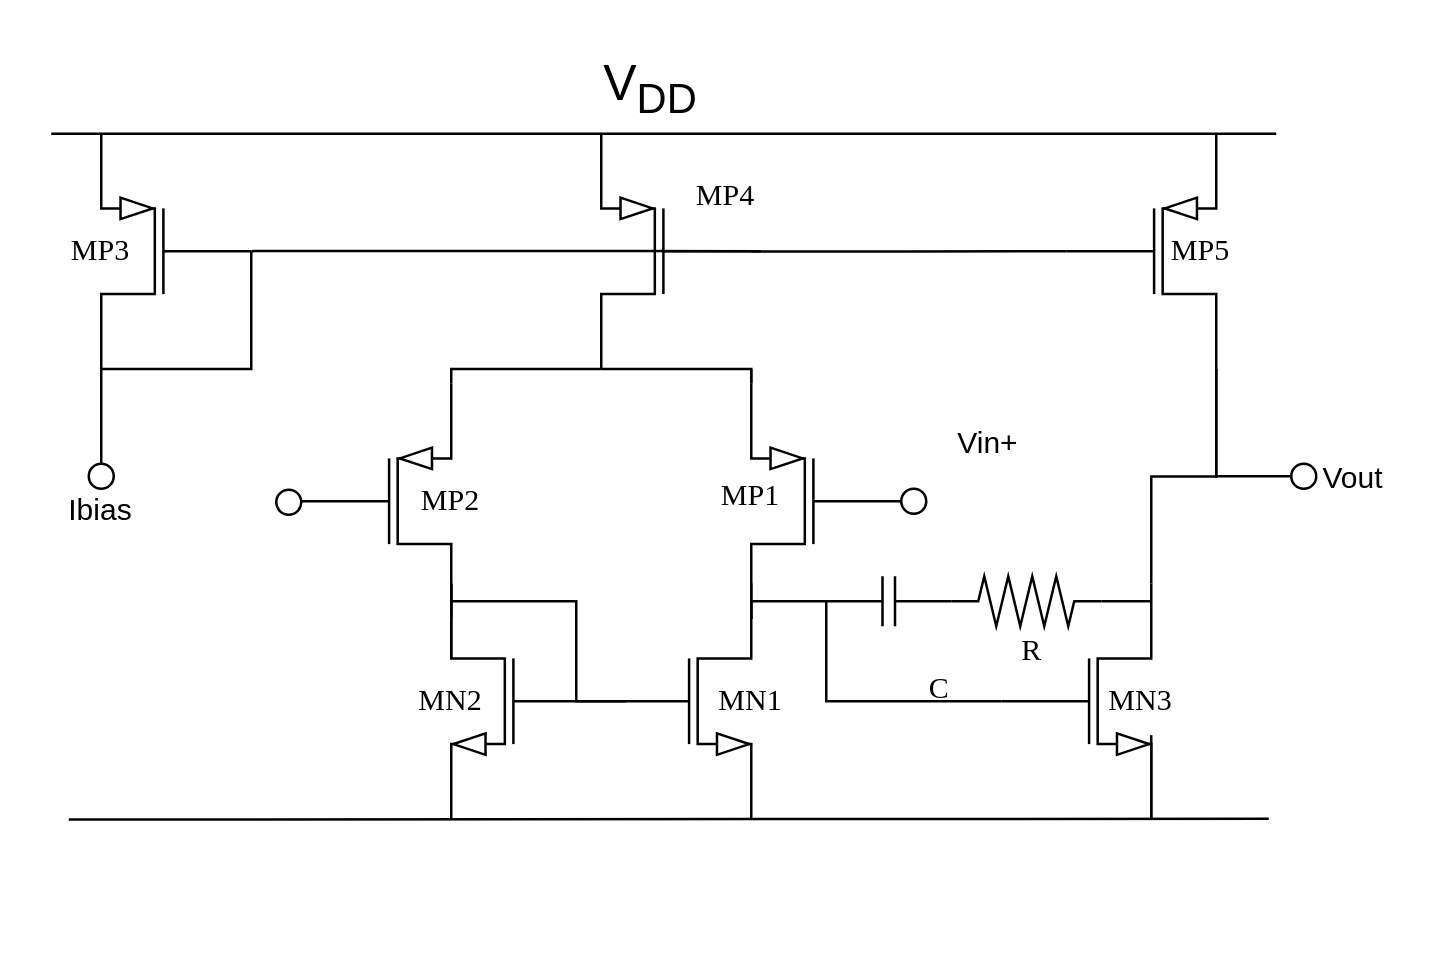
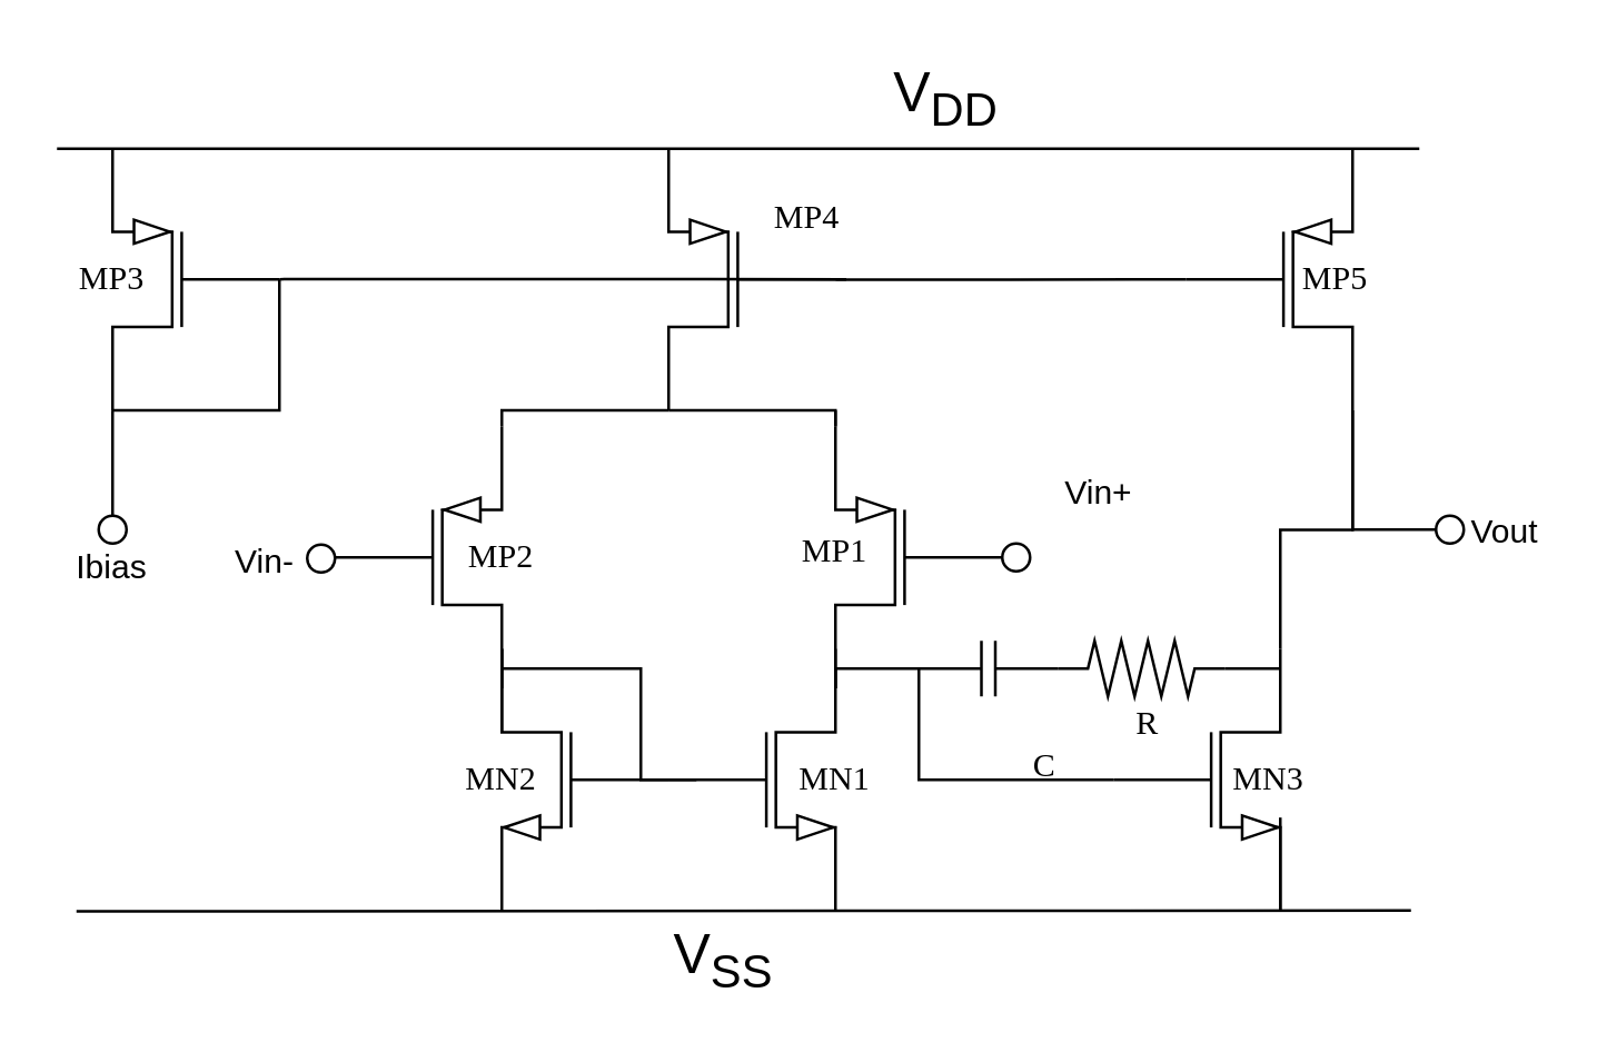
- <mxCell id="27" value="&lt;font style=&quot;font-size: 20px;&quot;&gt;V&lt;sub&gt;DD&lt;/sub&gt;&lt;/font&gt;" style="text;html=1;align=center;verticalAlign=middle;whiteSpace=wrap;rounded=0;" parent="1" vertex="1"><mxGeometry x="230" y="20" width="60" height="30" as="geometry" /></mxCell>
+ <mxCell id="27" value="&lt;font style=&quot;font-size: 20px;&quot;&gt;V&lt;sub&gt;DD&lt;/sub&gt;&lt;/font&gt;" style="text;html=1;align=center;verticalAlign=middle;whiteSpace=wrap;rounded=0;" parent="1" vertex="1"><mxGeometry x="310" y="20" width="60" height="30" as="geometry" /></mxCell>
+ <mxCell id="15" value="Vin-" style="text;html=1;align=center;verticalAlign=middle;whiteSpace=wrap;rounded=0;" parent="1" vertex="1"><mxGeometry x="80" y="195.43" width="30" height="12.86" as="geometry" /></mxCell>
+ <mxCell id="28" value="&lt;font style=&quot;font-size: 20px;&quot;&gt;V&lt;sub&gt;SS&lt;/sub&gt;&lt;/font&gt;" style="text;html=1;align=center;verticalAlign=middle;whiteSpace=wrap;rounded=0;" parent="1" vertex="1"><mxGeometry x="230" y="330" width="60" height="30" as="geometry" /></mxCell>
